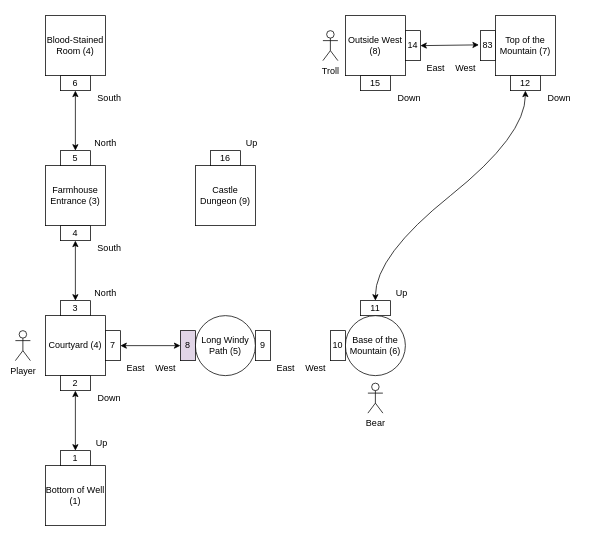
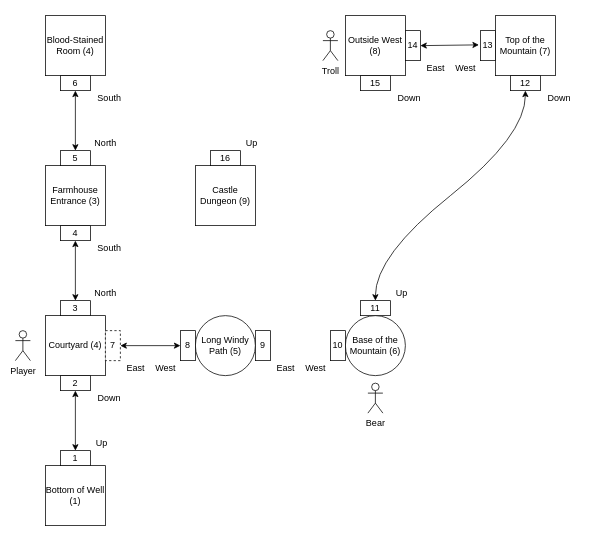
- <mxCell id="23" value="83" style="whiteSpace=wrap;html=1;" parent="1" vertex="1"><mxGeometry x="640" y="40" width="20" height="40" as="geometry" /></mxCell>
+ <mxCell id="23" value="13" style="whiteSpace=wrap;html=1;" parent="1" vertex="1"><mxGeometry x="640" y="40" width="20" height="40" as="geometry" /></mxCell>
- <mxCell id="12" value="7" style="whiteSpace=wrap;html=1;" parent="1" vertex="1"><mxGeometry x="140" y="440" width="20" height="40" as="geometry" /></mxCell>
+ <mxCell id="12" value="7" style="whiteSpace=wrap;html=1;dashed=1;" parent="1" vertex="1"><mxGeometry x="140" y="440" width="20" height="40" as="geometry" /></mxCell>
- <mxCell id="17" value="8" style="whiteSpace=wrap;html=1;fillColor=#e1d5e7;" parent="1" vertex="1"><mxGeometry x="240" y="440" width="20" height="40" as="geometry" /></mxCell>
+ <mxCell id="17" value="8" style="whiteSpace=wrap;html=1;" parent="1" vertex="1"><mxGeometry x="240" y="440" width="20" height="40" as="geometry" /></mxCell>
